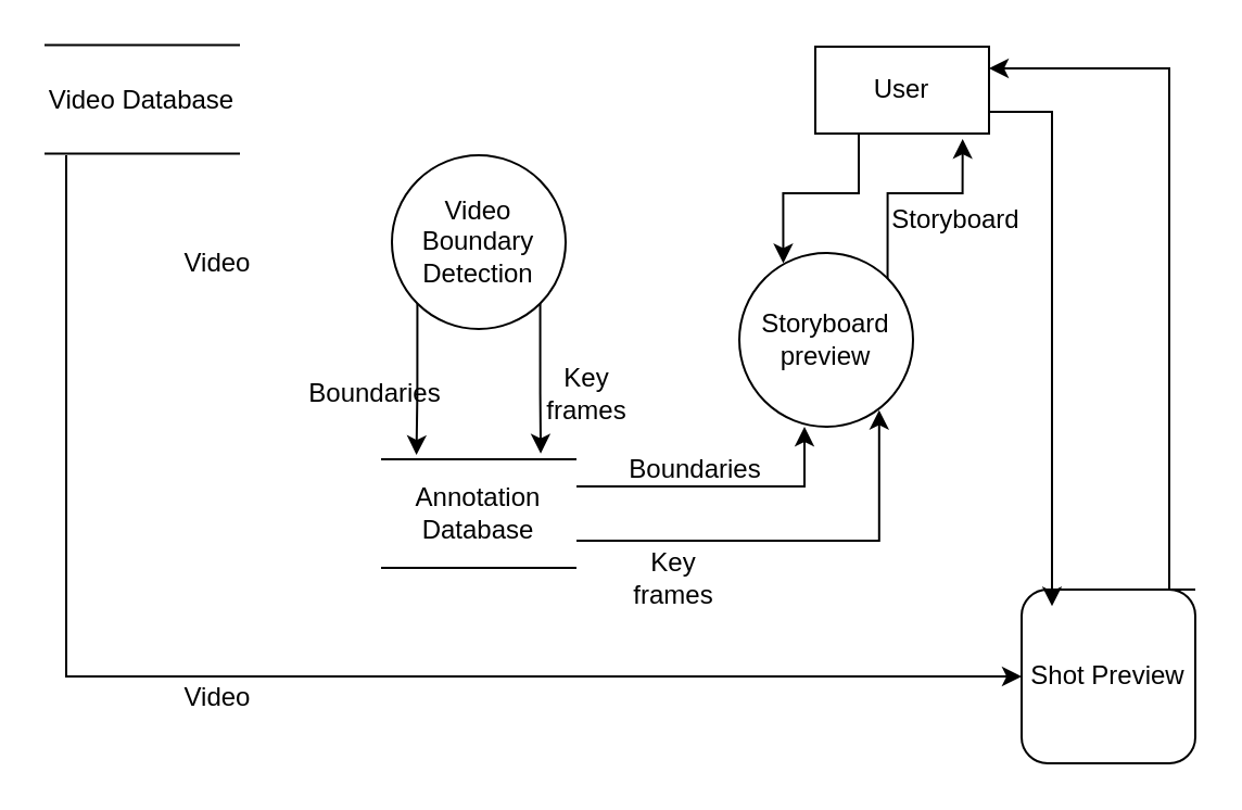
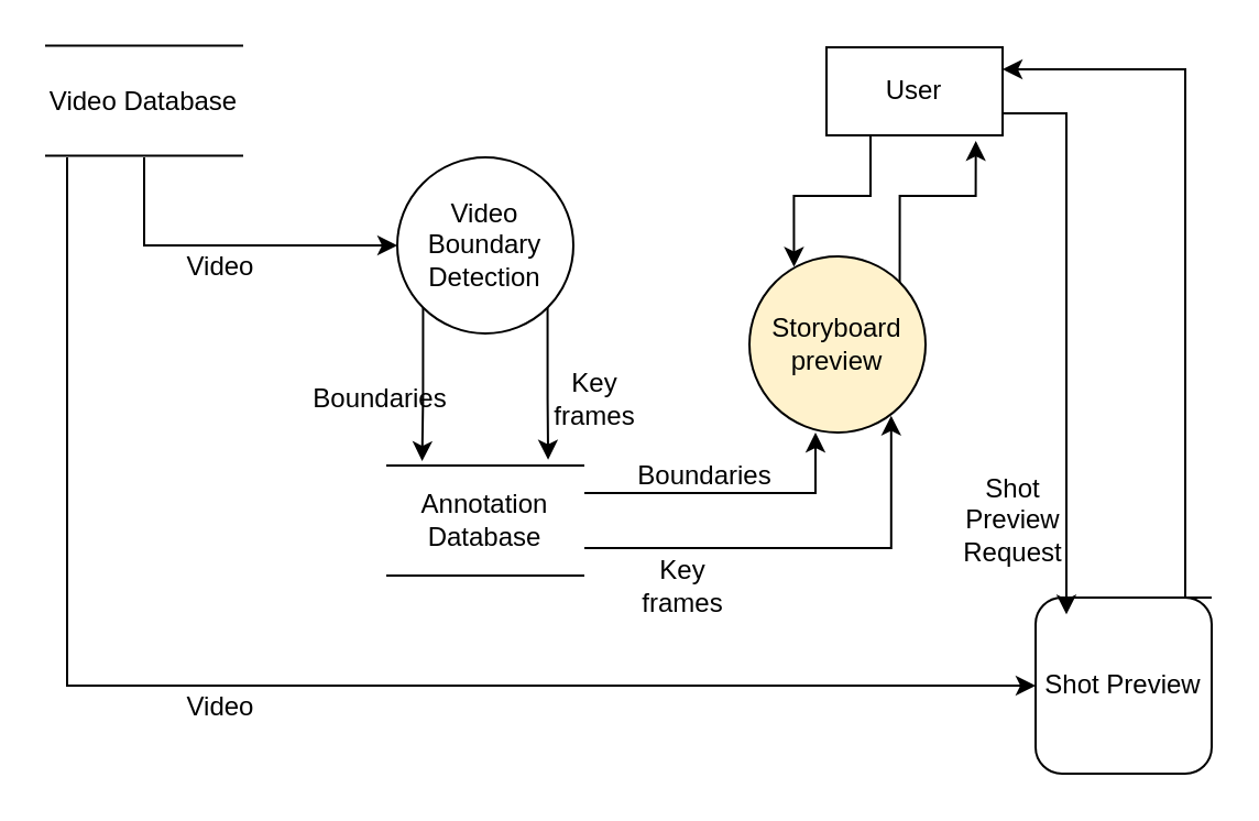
- <mxCell id="29" value="Storyboard" style="text;html=1;strokeColor=none;fillColor=none;align=center;verticalAlign=middle;whiteSpace=wrap;rounded=0;" vertex="1" parent="1"><mxGeometry x="410" y="86" width="60" height="30" as="geometry" /></mxCell>
+ <mxCell id="3" style="edgeStyle=orthogonalEdgeStyle;rounded=0;orthogonalLoop=1;jettySize=auto;html=1;entryX=0;entryY=0.5;entryDx=0;entryDy=0;" edge="1" parent="1" source="5" target="14"><mxGeometry relative="1" as="geometry"><Array as="points"><mxPoint x="65" y="111" /></Array></mxGeometry></mxCell>
- <mxCell id="22" value="Storyboard preview" style="ellipse;whiteSpace=wrap;html=1;aspect=fixed;" vertex="1" parent="1"><mxGeometry x="340" y="116" width="80" height="80" as="geometry" /></mxCell>
+ <mxCell id="22" value="Storyboard preview" style="ellipse;whiteSpace=wrap;html=1;aspect=fixed;fillColor=#fff2cc;" vertex="1" parent="1"><mxGeometry x="340" y="116" width="80" height="80" as="geometry" /></mxCell>
+ <mxCell id="28" value="Shot Preview&lt;br&gt;Request" style="text;html=1;strokeColor=none;fillColor=none;align=center;verticalAlign=middle;whiteSpace=wrap;rounded=0;" vertex="1" parent="1"><mxGeometry x="430" y="221" width="60" height="30" as="geometry" /></mxCell>
